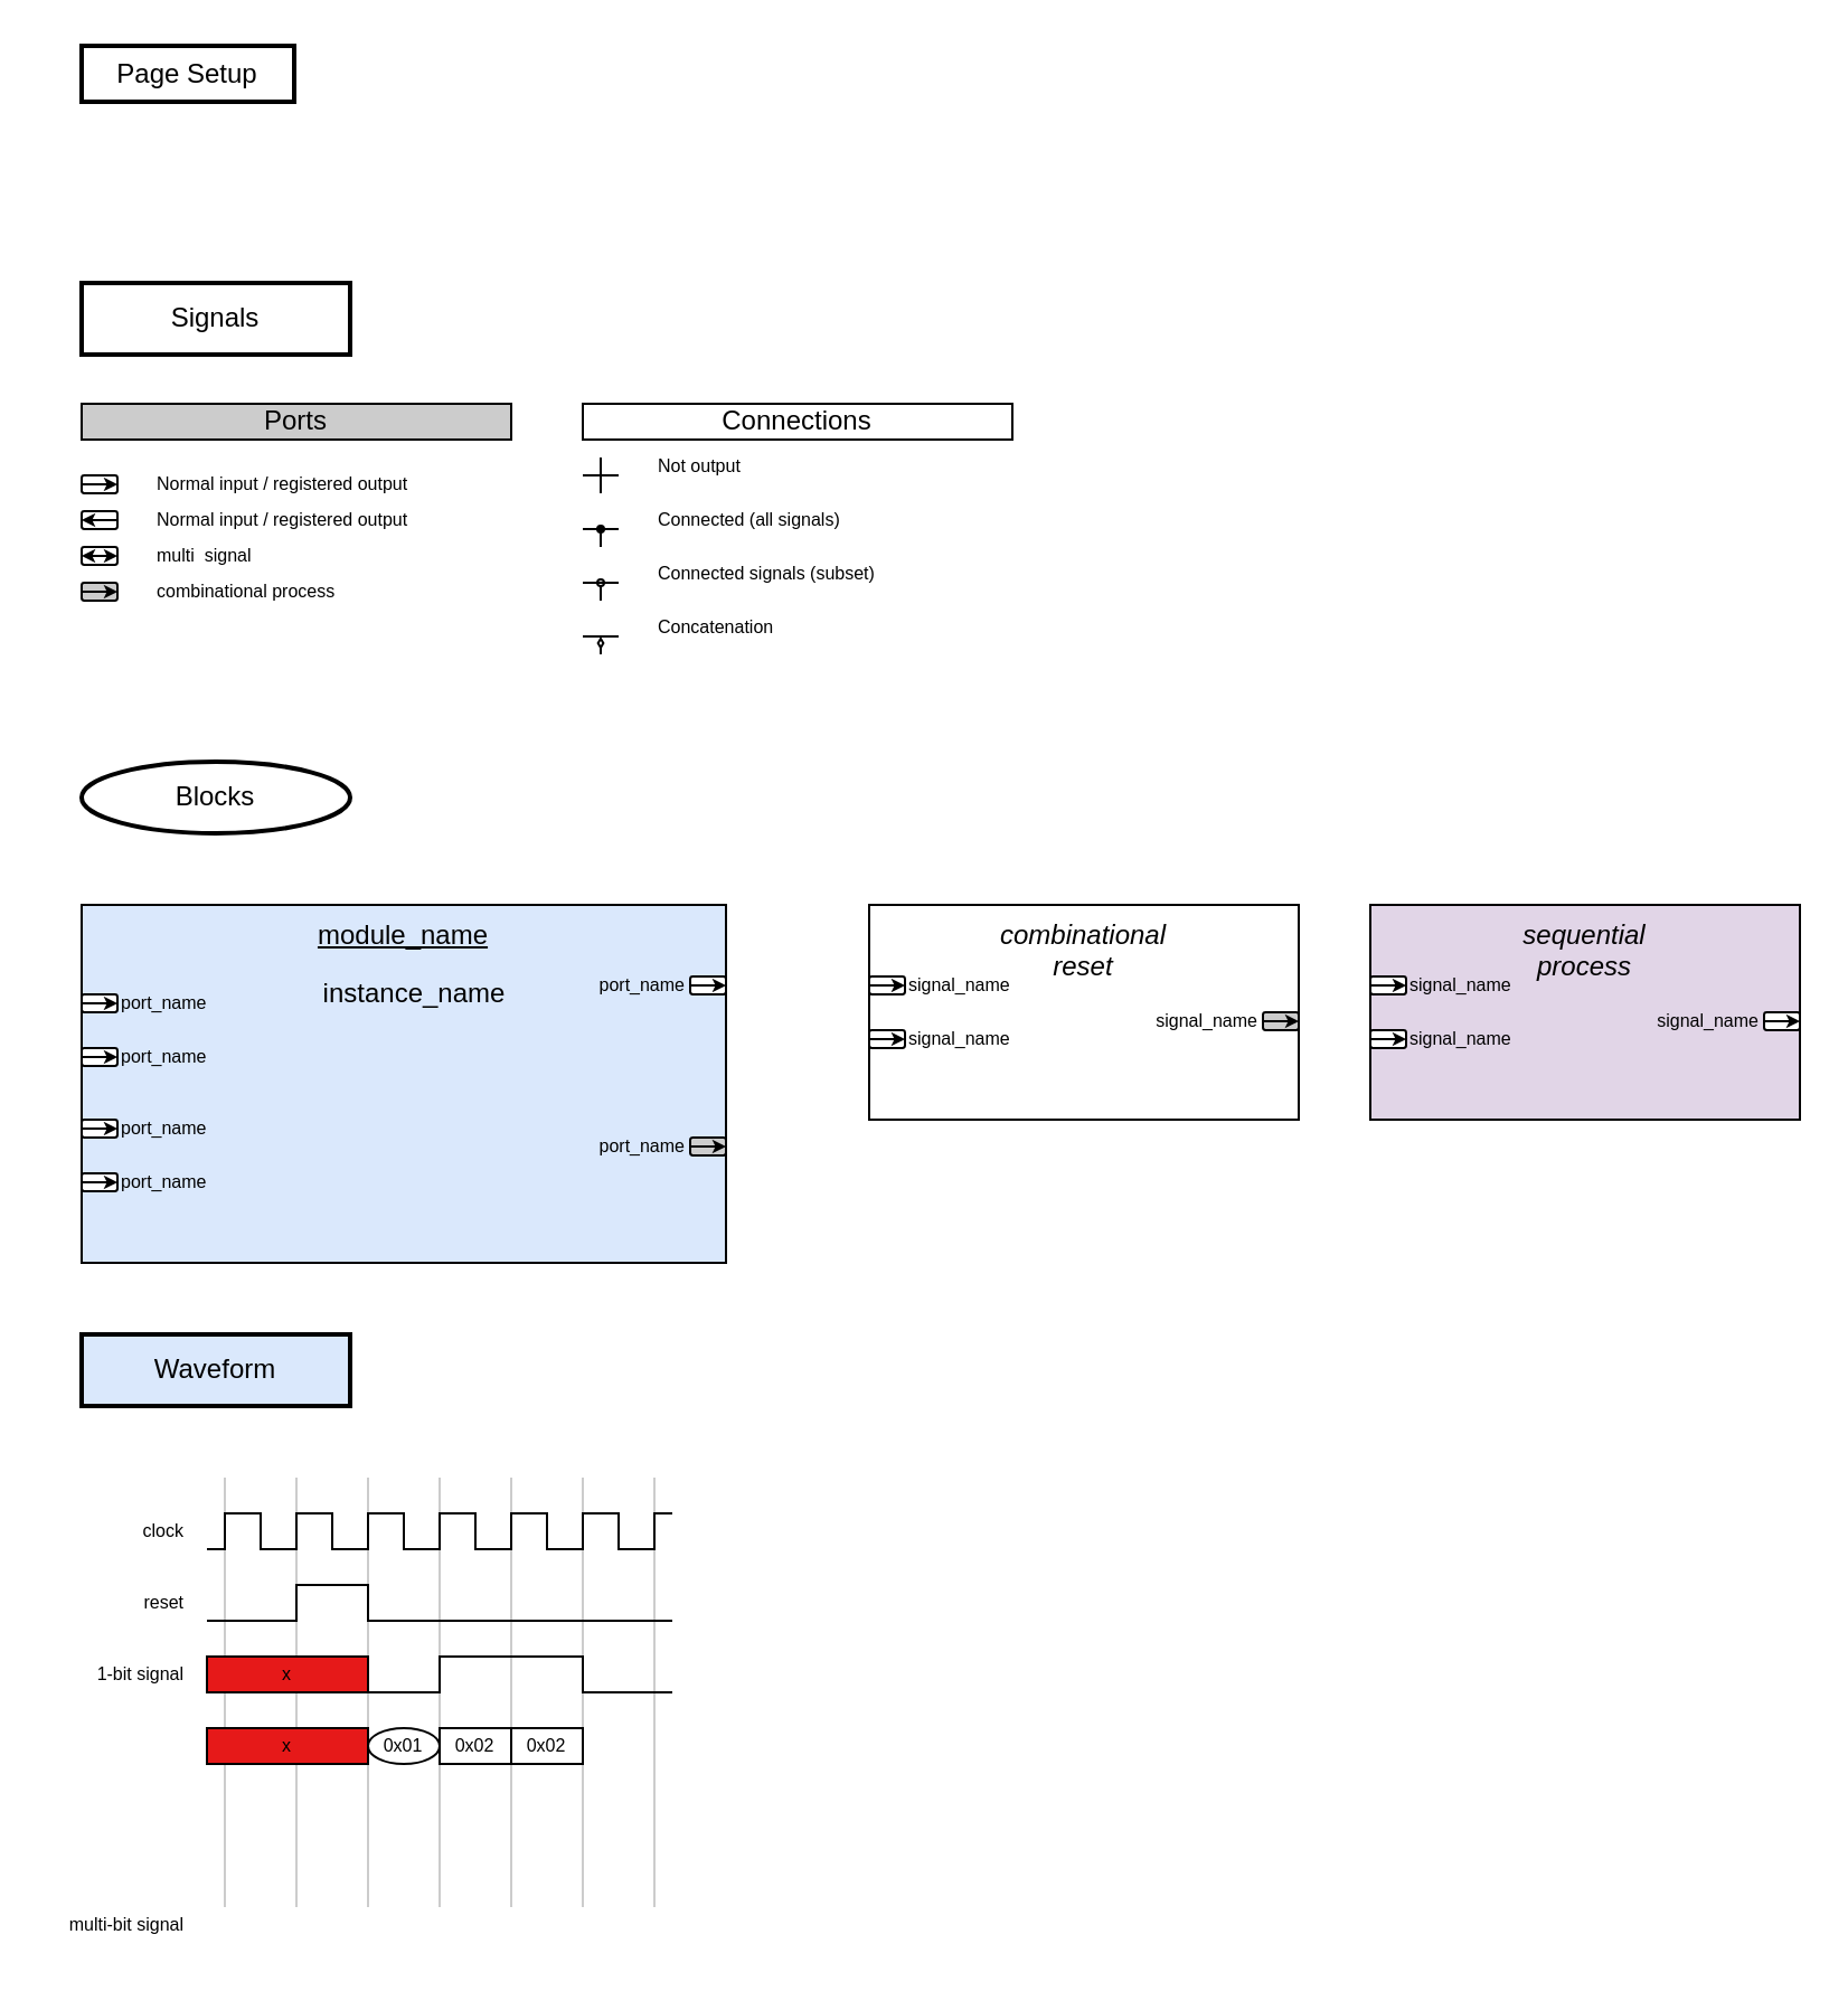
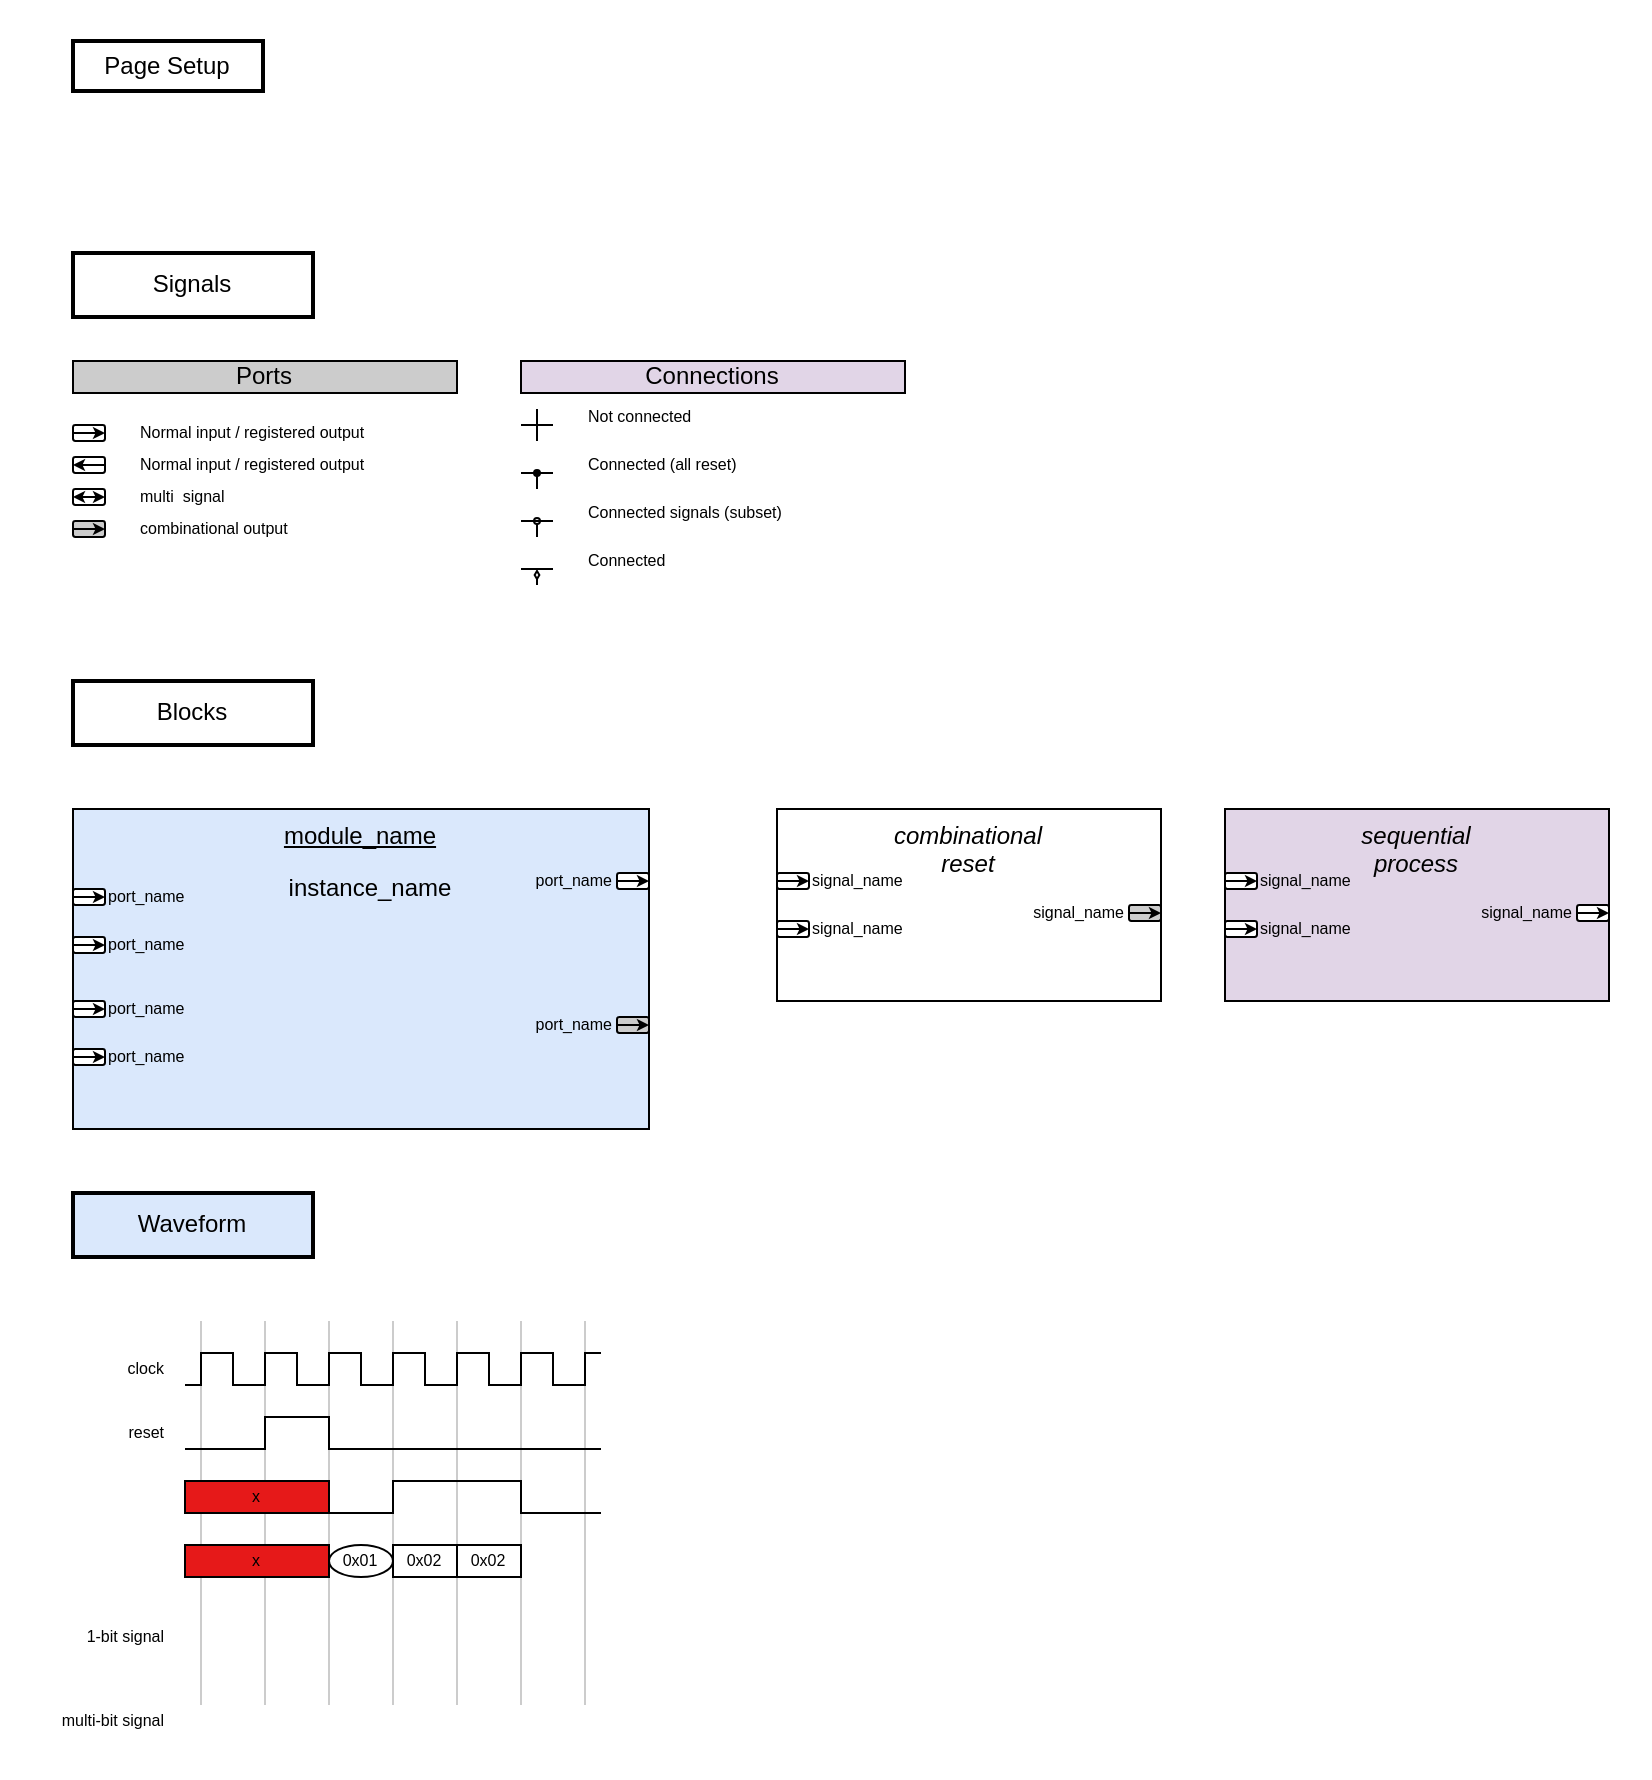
- <mxCell id="57" value="&lt;font style=&quot;font-size: 12px;&quot;&gt;Connections&lt;/font&gt;" style="rounded=0;whiteSpace=wrap;html=1;fontSize=8;strokeColor=#000000;fillColor=#FFFFFF;strokeWidth=1;" parent="1" vertex="1"><mxGeometry x="260" y="180" width="192" height="16" as="geometry" /></mxCell>
+ <mxCell id="57" value="&lt;font style=&quot;font-size: 12px;&quot;&gt;Connections&lt;/font&gt;" style="rounded=0;whiteSpace=wrap;html=1;fontSize=8;strokeColor=#000000;fillColor=#e1d5e7;strokeWidth=1;" parent="1" vertex="1"><mxGeometry x="260" y="180" width="192" height="16" as="geometry" /></mxCell>
- <mxCell id="60" value="Not output" style="text;html=1;strokeColor=none;fillColor=none;align=left;verticalAlign=middle;whiteSpace=wrap;rounded=0;fontSize=8;" parent="1" vertex="1"><mxGeometry x="292" y="204" width="160" height="8" as="geometry" /></mxCell>
+ <mxCell id="60" value="Not connected" style="text;html=1;strokeColor=none;fillColor=none;align=left;verticalAlign=middle;whiteSpace=wrap;rounded=0;fontSize=8;" parent="1" vertex="1"><mxGeometry x="292" y="204" width="160" height="8" as="geometry" /></mxCell>
- <mxCell id="63" value="Connected (all signals)" style="text;html=1;strokeColor=none;fillColor=none;align=left;verticalAlign=middle;whiteSpace=wrap;rounded=0;fontSize=8;" parent="1" vertex="1"><mxGeometry x="292" y="228" width="160" height="8" as="geometry" /></mxCell>
+ <mxCell id="63" value="Connected (all reset)" style="text;html=1;strokeColor=none;fillColor=none;align=left;verticalAlign=middle;whiteSpace=wrap;rounded=0;fontSize=8;" parent="1" vertex="1"><mxGeometry x="292" y="228" width="160" height="8" as="geometry" /></mxCell>
- <mxCell id="33" value="combinational process" style="text;html=1;strokeColor=none;fillColor=none;align=left;verticalAlign=middle;whiteSpace=wrap;rounded=0;fontSize=8;" parent="1" vertex="1"><mxGeometry x="68" y="260" width="160" height="8" as="geometry" /></mxCell>
+ <mxCell id="33" value="combinational output" style="text;html=1;strokeColor=none;fillColor=none;align=left;verticalAlign=middle;whiteSpace=wrap;rounded=0;fontSize=8;" parent="1" vertex="1"><mxGeometry x="68" y="260" width="160" height="8" as="geometry" /></mxCell>
- <mxCell id="69" value="Concatenation" style="text;html=1;strokeColor=none;fillColor=none;align=left;verticalAlign=middle;whiteSpace=wrap;rounded=0;fontSize=8;" parent="1" vertex="1"><mxGeometry x="292" y="276" width="160" height="8" as="geometry" /></mxCell>
+ <mxCell id="69" value="Connected" style="text;html=1;strokeColor=none;fillColor=none;align=left;verticalAlign=middle;whiteSpace=wrap;rounded=0;fontSize=8;" parent="1" vertex="1"><mxGeometry x="292" y="276" width="160" height="8" as="geometry" /></mxCell>
- <mxCell id="70" value="&lt;font style=&quot;font-size: 12px;&quot;&gt;Blocks&lt;/font&gt;" style="ellipse;whiteSpace=wrap;html=1;fontSize=8;strokeColor=#000000;fillColor=#FFFFFF;strokeWidth=2;" parent="1" vertex="1"><mxGeometry x="36" y="340" width="120" height="32" as="geometry" /></mxCell>
+ <mxCell id="70" value="&lt;font style=&quot;font-size: 12px;&quot;&gt;Blocks&lt;/font&gt;" style="rounded=0;whiteSpace=wrap;html=1;fontSize=8;strokeColor=#000000;fillColor=#FFFFFF;strokeWidth=2;" parent="1" vertex="1"><mxGeometry x="36" y="340" width="120" height="32" as="geometry" /></mxCell>
- <mxCell id="84" value="1-bit signal" style="text;html=1;strokeColor=none;fillColor=none;align=right;verticalAlign=middle;whiteSpace=wrap;rounded=0;fontSize=8;" parent="1" vertex="1"><mxGeometry x="20" y="740" width="64" height="16" as="geometry" /></mxCell>
+ <mxCell id="84" value="1-bit signal" style="text;html=1;strokeColor=none;fillColor=none;align=right;verticalAlign=middle;whiteSpace=wrap;rounded=0;fontSize=8;" parent="1" vertex="1"><mxGeometry x="20" y="810" width="64" height="16" as="geometry" /></mxCell>
